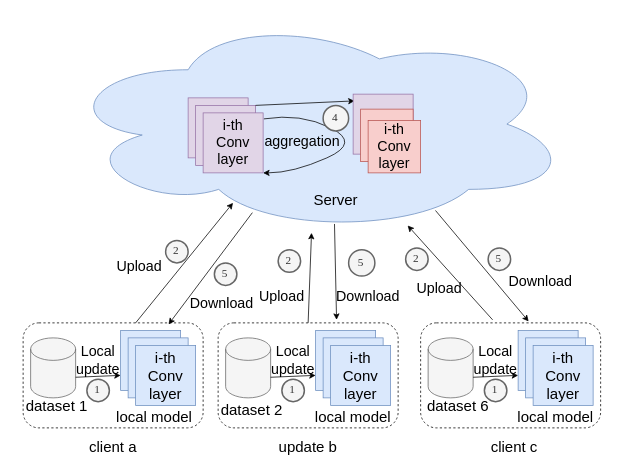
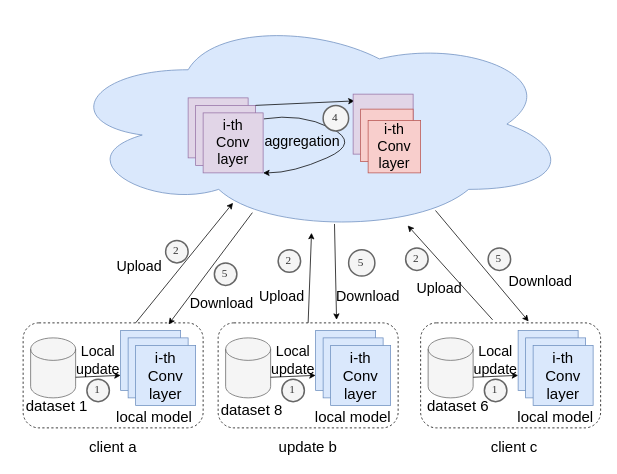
- <mxCell id="12" value="&lt;font style=&quot;font-size: 20px;&quot;&gt;Server&lt;/font&gt;" style="text;html=1;strokeColor=none;fillColor=none;align=center;verticalAlign=middle;whiteSpace=wrap;rounded=0;fontSize=12;" parent="1" vertex="1"><mxGeometry x="417" y="250" width="60" height="30" as="geometry" /></mxCell>
- <mxCell id="27" value="&lt;font style=&quot;font-size: 20px;&quot;&gt;dataset 2&lt;/font&gt;" style="text;html=1;strokeColor=none;fillColor=none;align=center;verticalAlign=middle;whiteSpace=wrap;rounded=0;fontSize=12;" parent="1" vertex="1"><mxGeometry x="290" y="530" width="90" height="30" as="geometry" /></mxCell>
+ <mxCell id="27" value="&lt;font style=&quot;font-size: 20px;&quot;&gt;dataset 8&lt;/font&gt;" style="text;html=1;strokeColor=none;fillColor=none;align=center;verticalAlign=middle;whiteSpace=wrap;rounded=0;fontSize=12;" parent="1" vertex="1"><mxGeometry x="290" y="530" width="90" height="30" as="geometry" /></mxCell>
